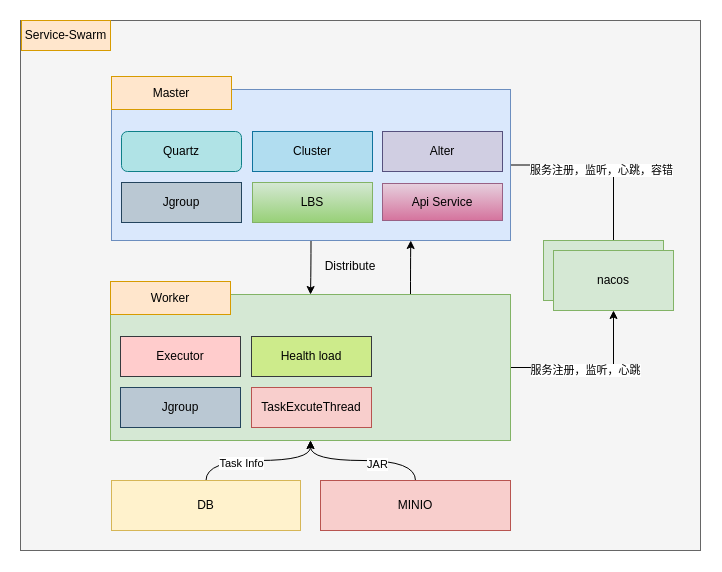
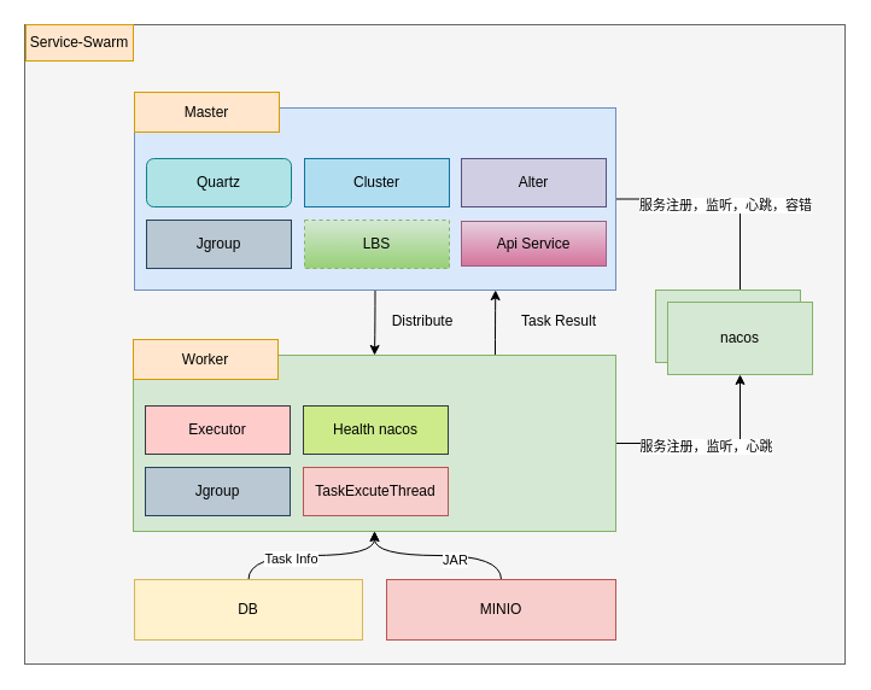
- <mxCell id="10" value="LBS" style="rounded=0;whiteSpace=wrap;html=1;fillColor=#d5e8d4;gradientColor=#97d077;strokeColor=#82b366;" parent="1" vertex="1"><mxGeometry x="252" y="182" width="120" height="40" as="geometry" /></mxCell>
+ <mxCell id="10" value="LBS" style="rounded=0;whiteSpace=wrap;html=1;fillColor=#d5e8d4;gradientColor=#97d077;strokeColor=#82b366;dashed=1;" parent="1" vertex="1"><mxGeometry x="252" y="182" width="120" height="40" as="geometry" /></mxCell>
+ <mxCell id="30" value="Task Result" style="text;html=1;strokeColor=none;fillColor=none;align=center;verticalAlign=middle;whiteSpace=wrap;rounded=0;" parent="1" vertex="1"><mxGeometry x="423" y="251" width="80" height="30" as="geometry" /></mxCell>
- <mxCell id="21" value="Health load" style="rounded=0;whiteSpace=wrap;html=1;fillColor=#cdeb8b;strokeColor=#36393d;" parent="1" vertex="1"><mxGeometry x="251" y="336" width="120" height="40" as="geometry" /></mxCell>
+ <mxCell id="21" value="Health nacos" style="rounded=0;whiteSpace=wrap;html=1;fillColor=#cdeb8b;strokeColor=#36393d;" parent="1" vertex="1"><mxGeometry x="251" y="336" width="120" height="40" as="geometry" /></mxCell>
